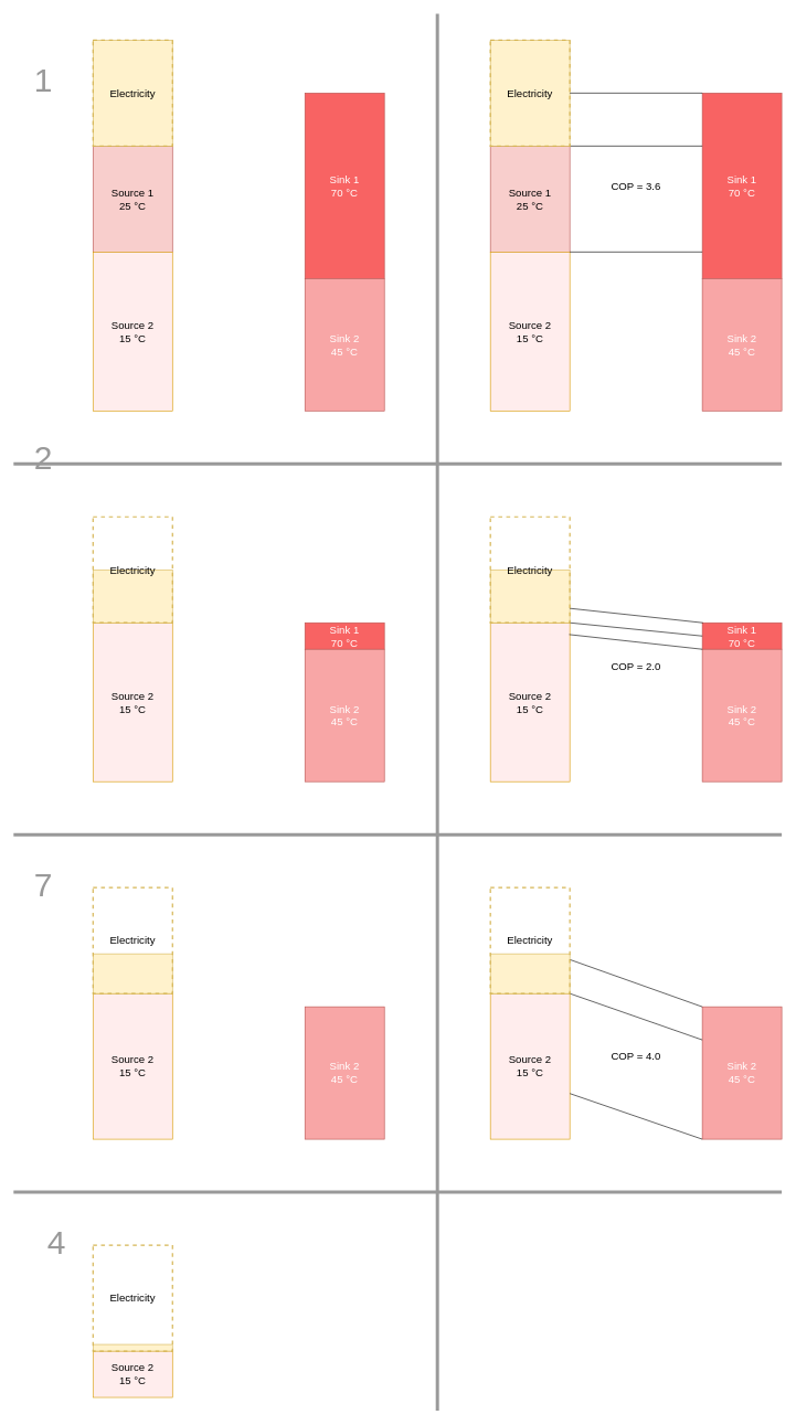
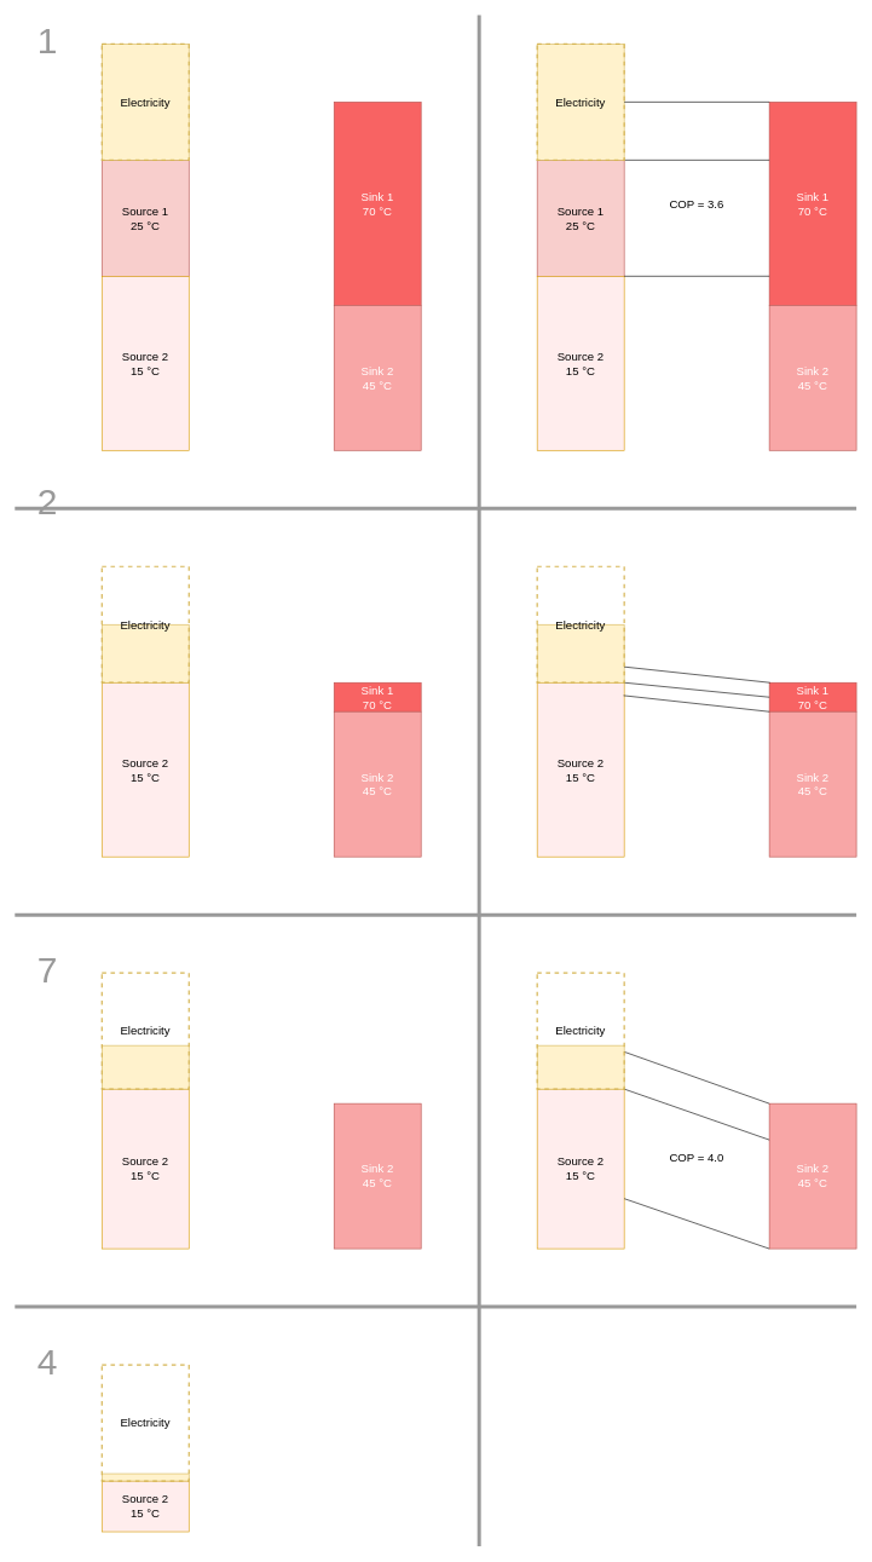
- <mxCell id="49" value="&lt;font color=&quot;#999999&quot; style=&quot;font-size: 50px;&quot;&gt;1&lt;/font&gt;" style="text;html=1;strokeColor=none;fillColor=none;align=center;verticalAlign=middle;whiteSpace=wrap;rounded=0;" parent="1" vertex="1"><mxGeometry x="20" y="85" width="90" height="70" as="geometry" /></mxCell>
+ <mxCell id="49" value="&lt;font color=&quot;#999999&quot; style=&quot;font-size: 50px;&quot;&gt;1&lt;/font&gt;" style="text;html=1;strokeColor=none;fillColor=none;align=center;verticalAlign=middle;whiteSpace=wrap;rounded=0;" parent="1" vertex="1"><mxGeometry y="20" width="90" height="70" as="geometry" x="20" /></mxCell>
- <mxCell id="26" value="&lt;font style=&quot;font-size: 16px;&quot;&gt;COP = 2.0&lt;/font&gt;" style="text;html=1;strokeColor=none;fillColor=none;align=center;verticalAlign=middle;whiteSpace=wrap;rounded=0;" parent="1" vertex="1"><mxGeometry x="890" y="990" width="140" height="30" as="geometry" /></mxCell>
- <mxCell id="53" value="&lt;font color=&quot;#999999&quot; style=&quot;font-size: 50px;&quot;&gt;4&lt;/font&gt;" style="text;html=1;strokeColor=none;fillColor=none;align=center;verticalAlign=middle;whiteSpace=wrap;rounded=0;" parent="1" vertex="1"><mxGeometry x="40" y="1840" width="90" height="70" as="geometry" /></mxCell>
+ <mxCell id="53" value="&lt;font color=&quot;#999999&quot; style=&quot;font-size: 50px;&quot;&gt;4&lt;/font&gt;" style="text;html=1;strokeColor=none;fillColor=none;align=center;verticalAlign=middle;whiteSpace=wrap;rounded=0;" parent="1" vertex="1"><mxGeometry y="1840" width="90" height="70" as="geometry" x="20" /></mxCell>
